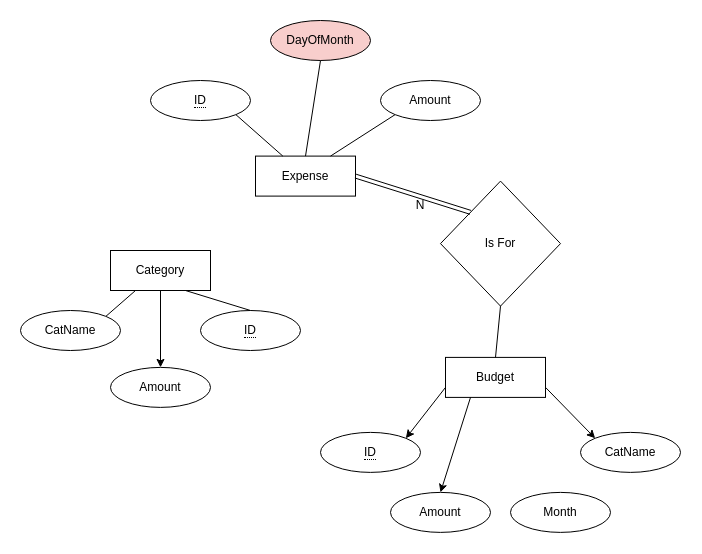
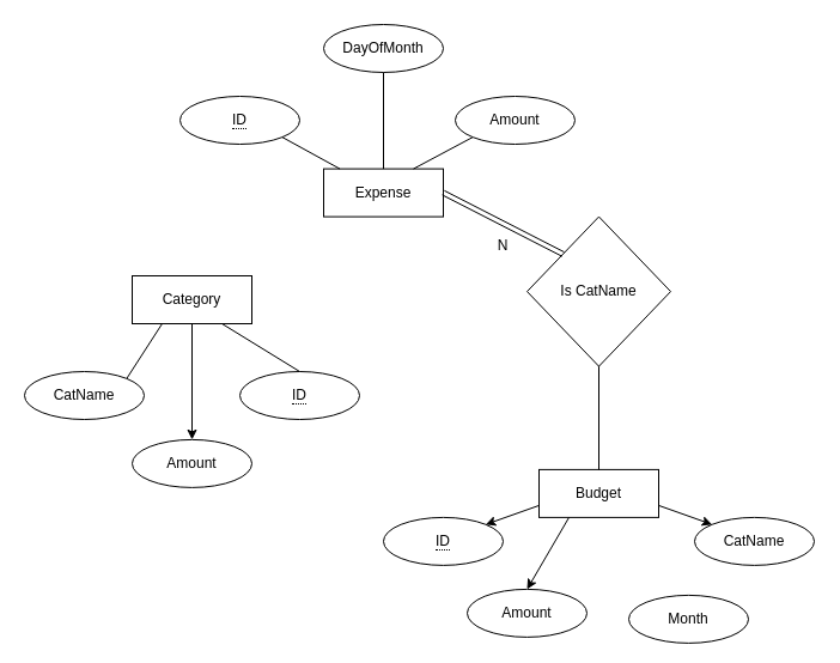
- <mxCell id="7" value="DayOfMonth" style="ellipse;whiteSpace=wrap;html=1;align=center;fillColor=#f8cecc;" parent="1" vertex="1"><mxGeometry x="270" y="20" width="100" height="40" as="geometry" /></mxCell>
+ <mxCell id="7" value="DayOfMonth" style="ellipse;whiteSpace=wrap;html=1;align=center;" parent="1" vertex="1"><mxGeometry x="270" y="20" width="100" height="40" as="geometry" /></mxCell>
- <mxCell id="2" value="Expense&lt;br&gt;" style="whiteSpace=wrap;html=1;align=center;" parent="1" vertex="1"><mxGeometry x="255" y="155.6" width="100" height="40" as="geometry" /></mxCell>
+ <mxCell id="2" value="Expense&lt;br&gt;" style="whiteSpace=wrap;html=1;align=center;" parent="1" vertex="1"><mxGeometry x="270" y="140.6" width="100" height="40" as="geometry" /></mxCell>
- <mxCell id="10" value="Is For" style="shape=rhombus;perimeter=rhombusPerimeter;whiteSpace=wrap;html=1;align=center;" parent="1" vertex="1"><mxGeometry x="440" y="180.6" width="120" height="125" as="geometry" /></mxCell>
+ <mxCell id="10" value="Is CatName" style="shape=rhombus;perimeter=rhombusPerimeter;whiteSpace=wrap;html=1;align=center;" parent="1" vertex="1"><mxGeometry x="440" y="180.6" width="120" height="125" as="geometry" /></mxCell>
- <mxCell id="4" value="Category" style="whiteSpace=wrap;html=1;align=center;" parent="1" vertex="1"><mxGeometry x="110" y="250" width="100" height="40" as="geometry" /></mxCell>
+ <mxCell id="4" value="Category" style="whiteSpace=wrap;html=1;align=center;" parent="1" vertex="1"><mxGeometry x="110" y="230" width="100" height="40" as="geometry" /></mxCell>
- <mxCell id="5" value="Budget" style="whiteSpace=wrap;html=1;align=center;" parent="1" vertex="1"><mxGeometry x="445" y="356.9" width="100" height="40" as="geometry" /></mxCell>
+ <mxCell id="5" value="Budget" style="whiteSpace=wrap;html=1;align=center;" parent="1" vertex="1"><mxGeometry x="450" y="391.9" width="100" height="40" as="geometry" /></mxCell>
- <mxCell id="9" value="Month" style="ellipse;whiteSpace=wrap;html=1;align=center;" parent="1" vertex="1"><mxGeometry x="510" y="491.9" width="100" height="40" as="geometry" /></mxCell>
+ <mxCell id="9" value="Month" style="ellipse;whiteSpace=wrap;html=1;align=center;" parent="1" vertex="1"><mxGeometry x="525" y="496.9" width="100" height="40" as="geometry" /></mxCell>
